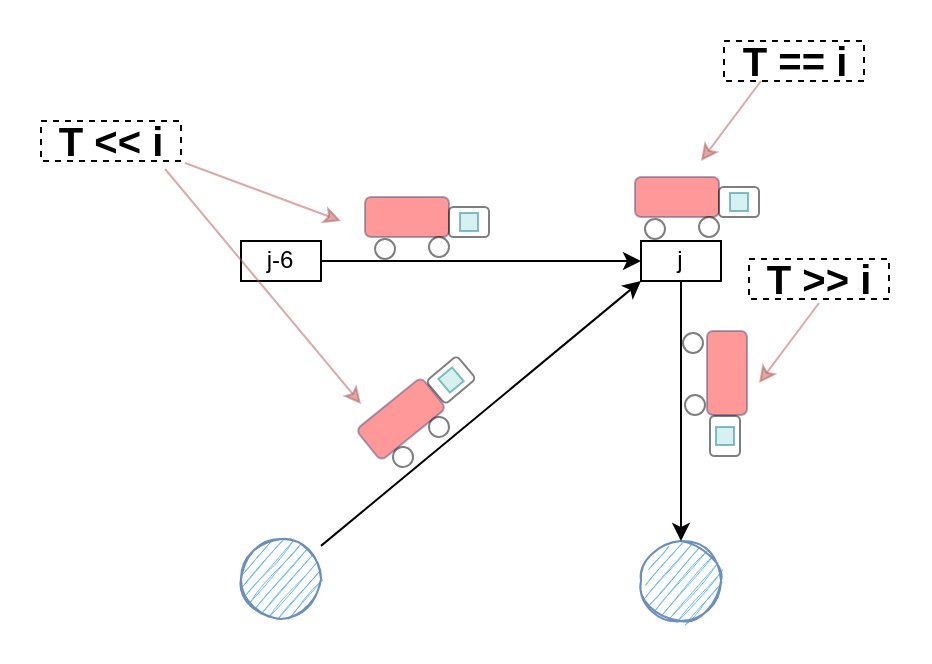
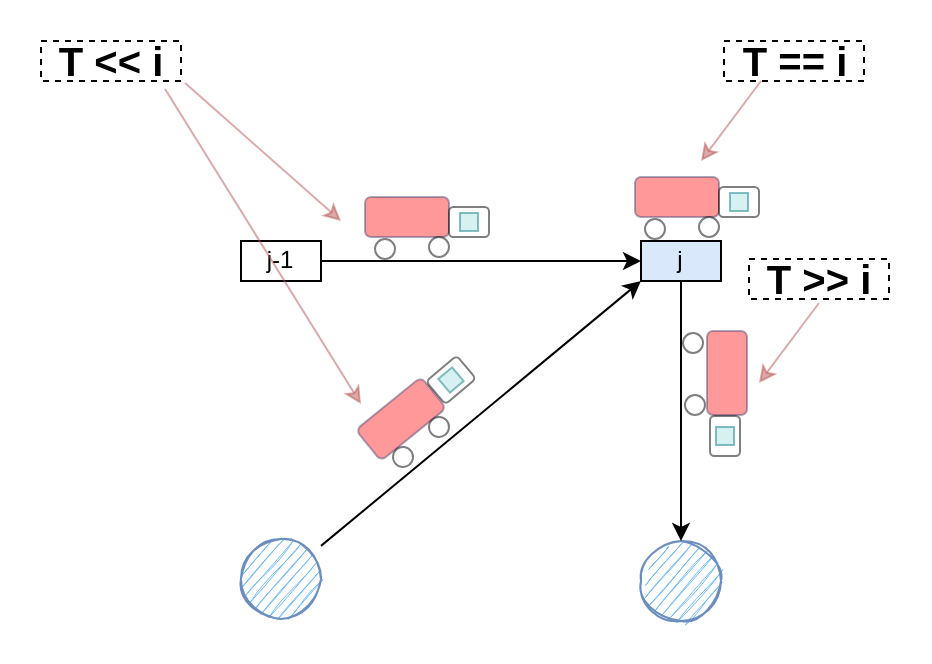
- <mxCell id="35" value="&lt;b&gt;&lt;font style=&quot;font-size: 20px&quot;&gt;T &amp;lt;&amp;lt; i&lt;/font&gt;&lt;/b&gt;" style="text;html=1;align=center;verticalAlign=middle;resizable=0;points=[];autosize=1;strokeColor=#000000;dashed=1;" vertex="1" parent="1"><mxGeometry x="20" y="60" width="70" height="20" as="geometry" /></mxCell>
+ <mxCell id="35" value="&lt;b&gt;&lt;font style=&quot;font-size: 20px&quot;&gt;T &amp;lt;&amp;lt; i&lt;/font&gt;&lt;/b&gt;" style="text;html=1;align=center;verticalAlign=middle;resizable=0;points=[];autosize=1;strokeColor=#000000;dashed=1;" vertex="1" parent="1"><mxGeometry x="20" y="20" width="70" height="20" as="geometry" /></mxCell>
- <mxCell id="4" value="j-6" style="rounded=0;whiteSpace=wrap;html=1;" vertex="1" parent="1"><mxGeometry x="120" y="120" width="40" height="20" as="geometry" /></mxCell>
+ <mxCell id="4" value="j-1" style="rounded=0;whiteSpace=wrap;html=1;" vertex="1" parent="1"><mxGeometry x="120" y="120" width="40" height="20" as="geometry" /></mxCell>
- <mxCell id="6" value="j" style="rounded=0;whiteSpace=wrap;html=1;" vertex="1" parent="1"><mxGeometry x="320" y="120" width="40" height="20" as="geometry" /></mxCell>
+ <mxCell id="6" value="j" style="rounded=0;whiteSpace=wrap;html=1;fillColor=#dae8fc;" vertex="1" parent="1"><mxGeometry x="320" y="120" width="40" height="20" as="geometry" /></mxCell>
